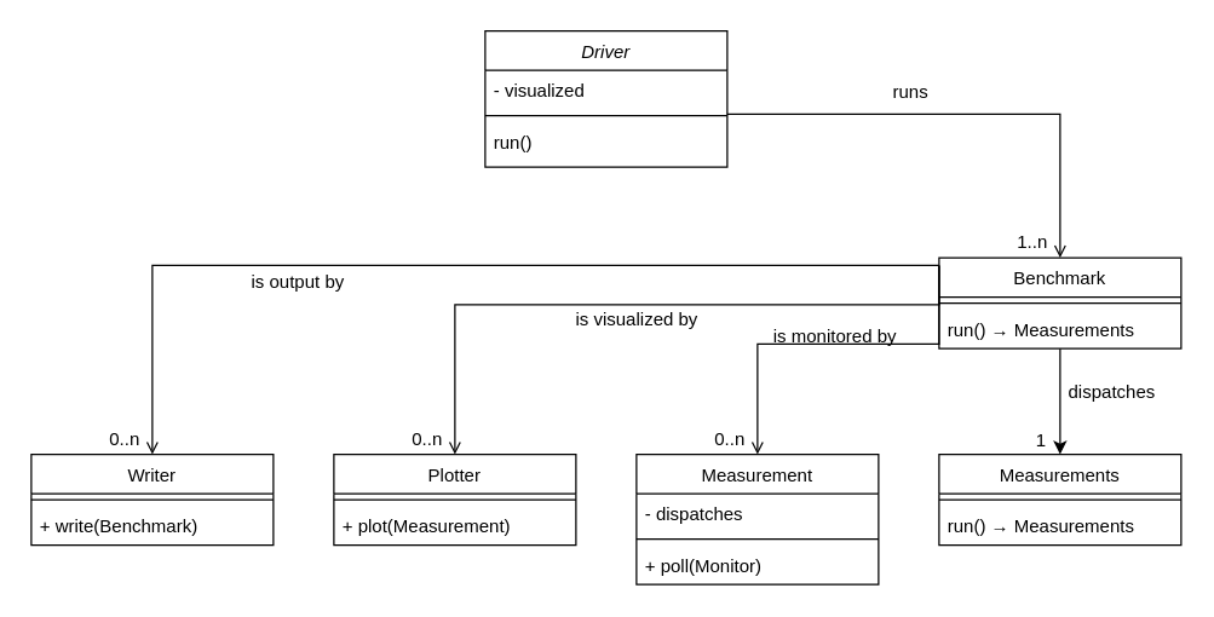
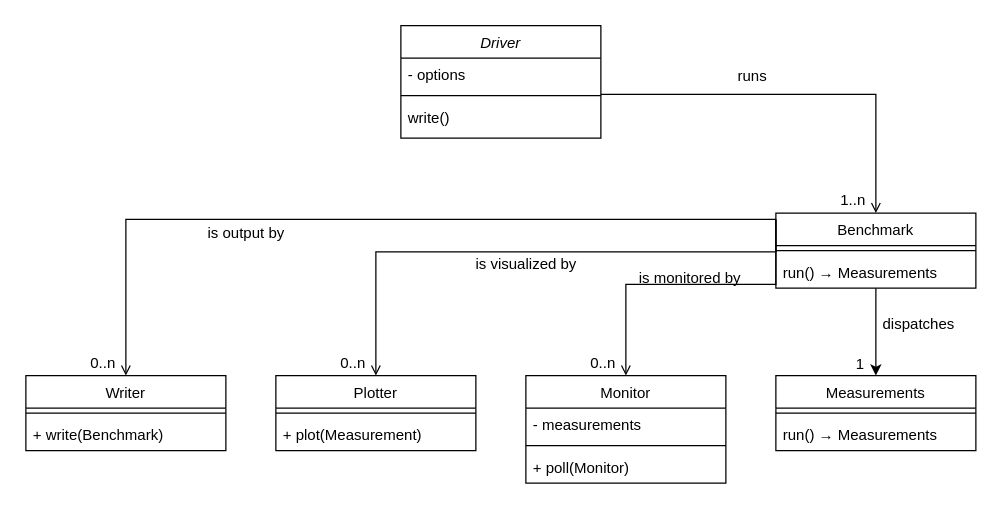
- <mxCell id="3" value="- visualized" style="text;align=left;verticalAlign=top;spacingLeft=4;spacingRight=4;overflow=hidden;rotatable=0;points=[[0,0.5],[1,0.5]];portConstraint=eastwest;" parent="2" vertex="1"><mxGeometry y="26" width="160" height="26" as="geometry" /></mxCell>
+ <mxCell id="3" value="- options" style="text;align=left;verticalAlign=top;spacingLeft=4;spacingRight=4;overflow=hidden;rotatable=0;points=[[0,0.5],[1,0.5]];portConstraint=eastwest;" parent="2" vertex="1"><mxGeometry y="26" width="160" height="26" as="geometry" /></mxCell>
- <mxCell id="5" value="run()" style="text;align=left;verticalAlign=top;spacingLeft=4;spacingRight=4;overflow=hidden;rotatable=0;points=[[0,0.5],[1,0.5]];portConstraint=eastwest;" parent="2" vertex="1"><mxGeometry y="60" width="160" height="26" as="geometry" /></mxCell>
+ <mxCell id="5" value="write()" style="text;align=left;verticalAlign=top;spacingLeft=4;spacingRight=4;overflow=hidden;rotatable=0;points=[[0,0.5],[1,0.5]];portConstraint=eastwest;" parent="2" vertex="1"><mxGeometry y="60" width="160" height="26" as="geometry" /></mxCell>
- <mxCell id="6" value="Measurement" style="swimlane;fontStyle=0;align=center;verticalAlign=top;childLayout=stackLayout;horizontal=1;startSize=26;horizontalStack=0;resizeParent=1;resizeLast=0;collapsible=1;marginBottom=0;rounded=0;shadow=0;strokeWidth=1;" parent="1" vertex="1"><mxGeometry x="420" y="300" width="160" height="86" as="geometry"><mxRectangle x="340" y="380" width="170" height="26" as="alternateBounds" /></mxGeometry></mxCell>
+ <mxCell id="6" value="Monitor" style="swimlane;fontStyle=0;align=center;verticalAlign=top;childLayout=stackLayout;horizontal=1;startSize=26;horizontalStack=0;resizeParent=1;resizeLast=0;collapsible=1;marginBottom=0;rounded=0;shadow=0;strokeWidth=1;" parent="1" vertex="1"><mxGeometry x="420" y="300" width="160" height="86" as="geometry"><mxRectangle x="340" y="380" width="170" height="26" as="alternateBounds" /></mxGeometry></mxCell>
- <mxCell id="7" value="- dispatches" style="text;align=left;verticalAlign=top;spacingLeft=4;spacingRight=4;overflow=hidden;rotatable=0;points=[[0,0.5],[1,0.5]];portConstraint=eastwest;" parent="6" vertex="1"><mxGeometry y="26" width="160" height="26" as="geometry" /></mxCell>
+ <mxCell id="7" value="- measurements" style="text;align=left;verticalAlign=top;spacingLeft=4;spacingRight=4;overflow=hidden;rotatable=0;points=[[0,0.5],[1,0.5]];portConstraint=eastwest;" parent="6" vertex="1"><mxGeometry y="26" width="160" height="26" as="geometry" /></mxCell>
